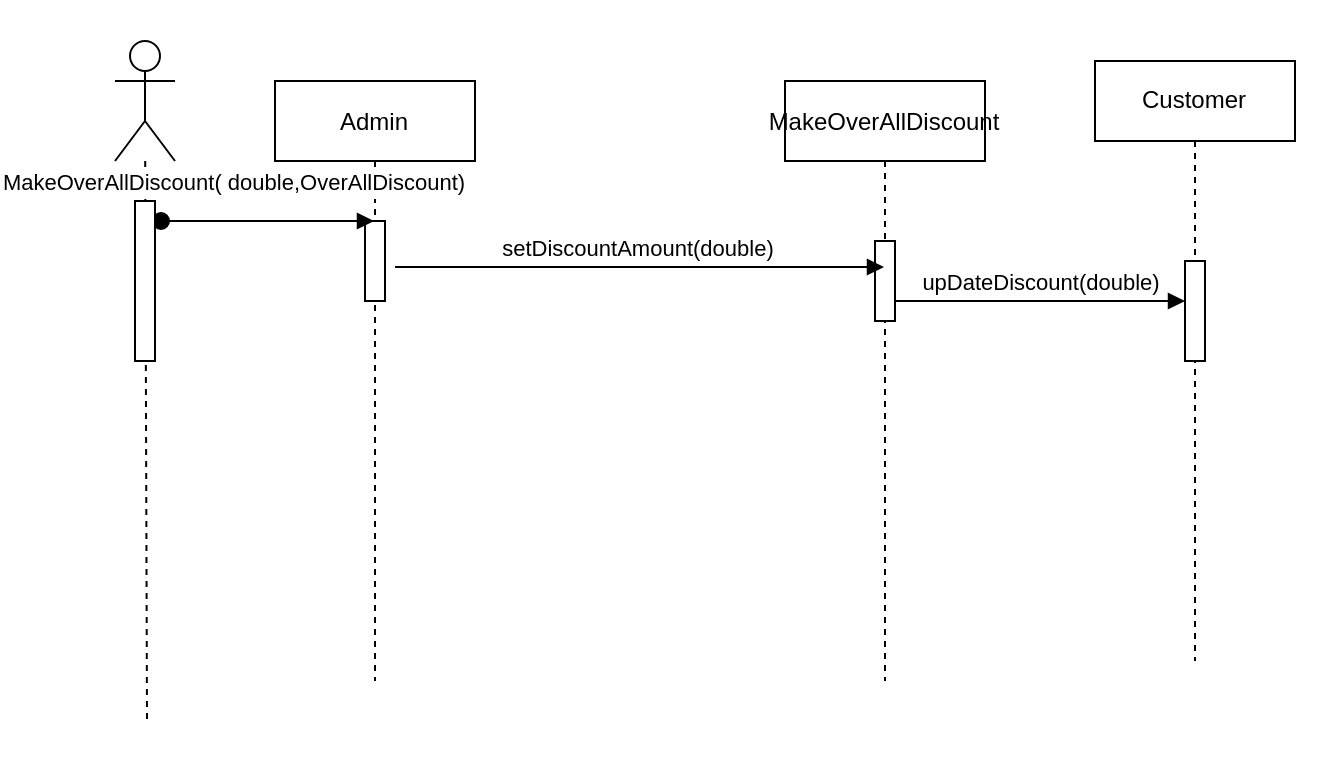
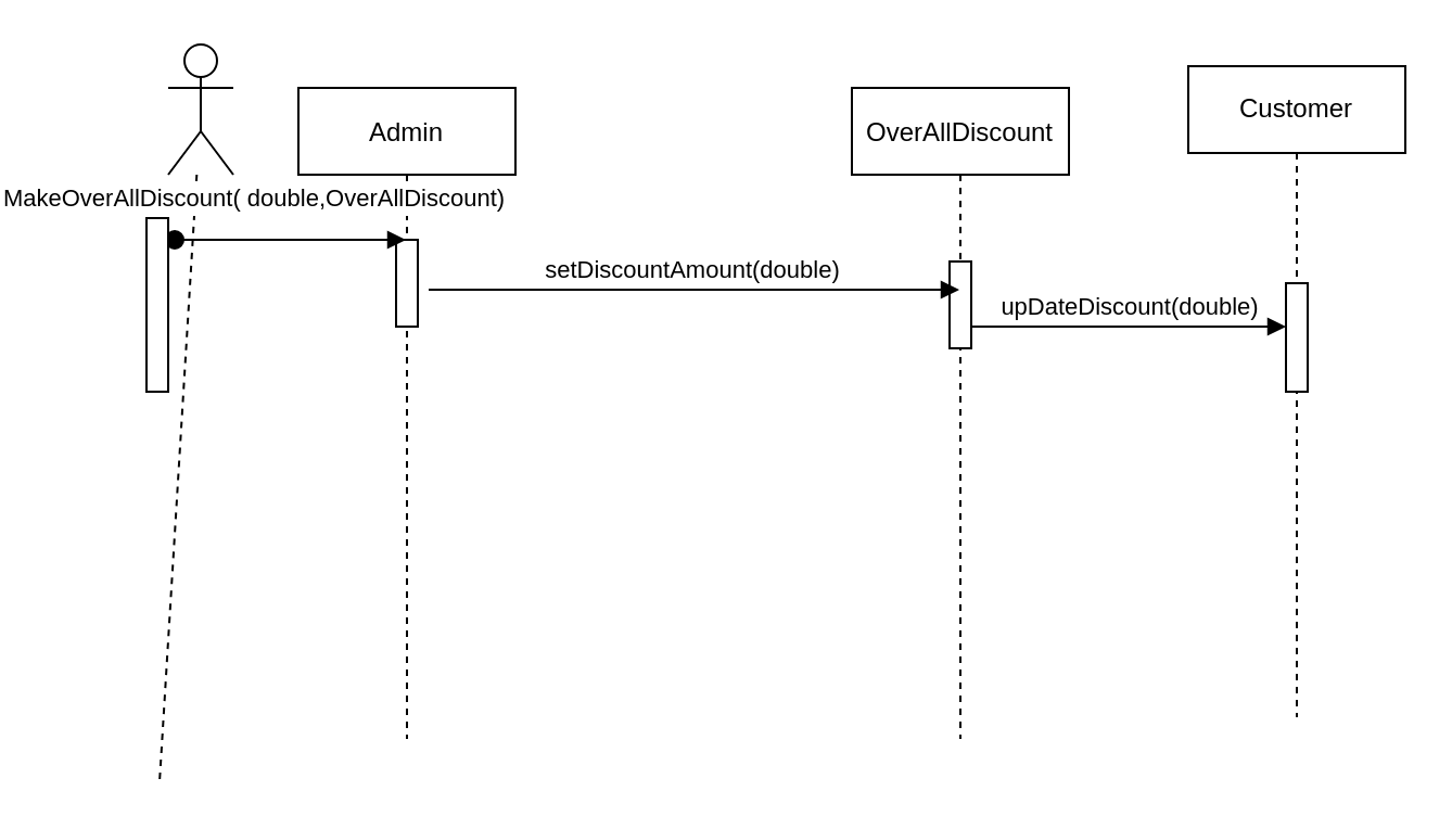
- <mxCell id="7" value="Actor" style="shape=umlActor;verticalLabelPosition=bottom;verticalAlign=top;html=1;outlineConnect=0;" vertex="1" parent="1"><mxGeometry x="20" y="20" width="30" height="60" as="geometry" /></mxCell>
+ <mxCell id="7" value="Actor" style="shape=umlActor;verticalLabelPosition=bottom;verticalAlign=top;html=1;outlineConnect=0;" vertex="1" parent="1"><mxGeometry x="40" y="20" width="30" height="60" as="geometry" /></mxCell>
- <mxCell id="4" value="MakeOverAllDiscount" style="shape=umlLifeline;perimeter=lifelinePerimeter;container=1;collapsible=0;recursiveResize=0;rounded=0;shadow=0;strokeWidth=1;" parent="1" vertex="1"><mxGeometry x="355" y="40" width="100" height="300" as="geometry" /></mxCell>
+ <mxCell id="4" value="OverAllDiscount" style="shape=umlLifeline;perimeter=lifelinePerimeter;container=1;collapsible=0;recursiveResize=0;rounded=0;shadow=0;strokeWidth=1;" parent="1" vertex="1"><mxGeometry x="355" y="40" width="100" height="300" as="geometry" /></mxCell>
